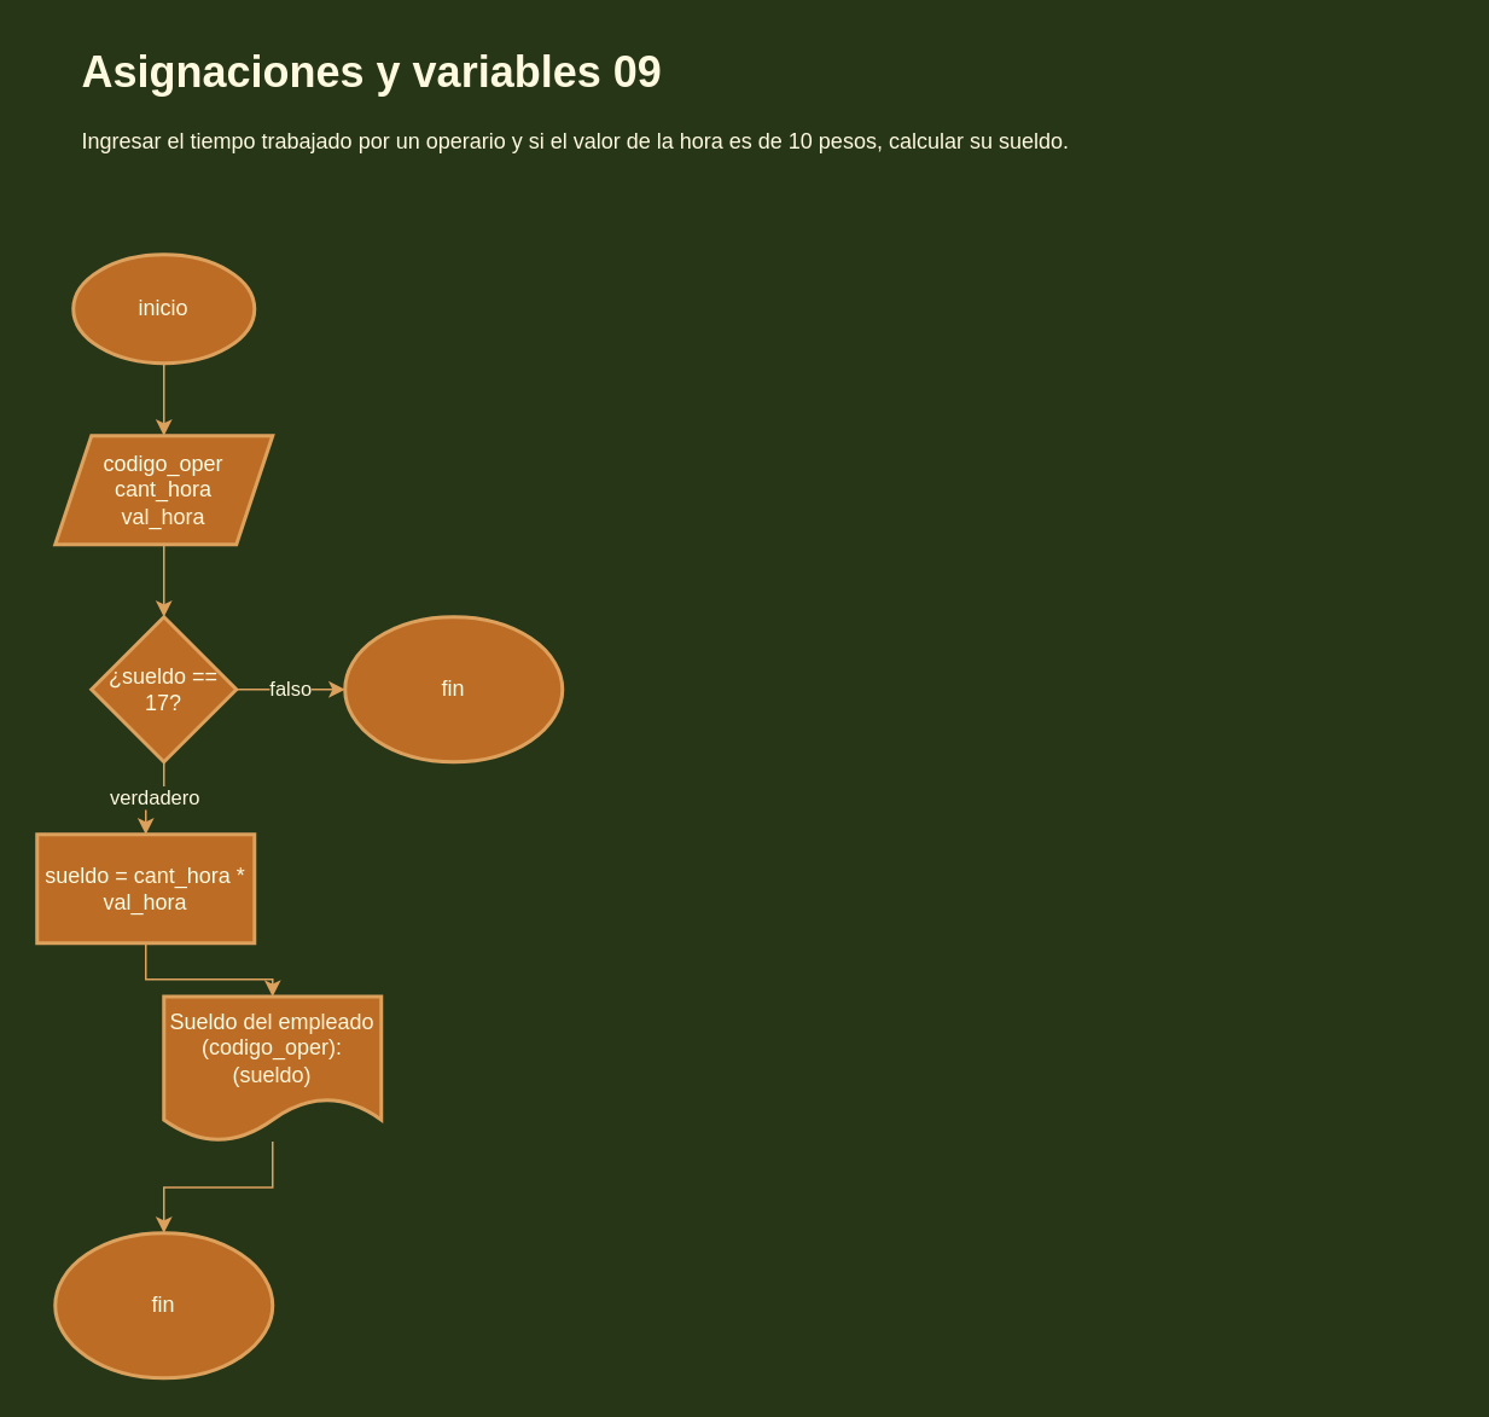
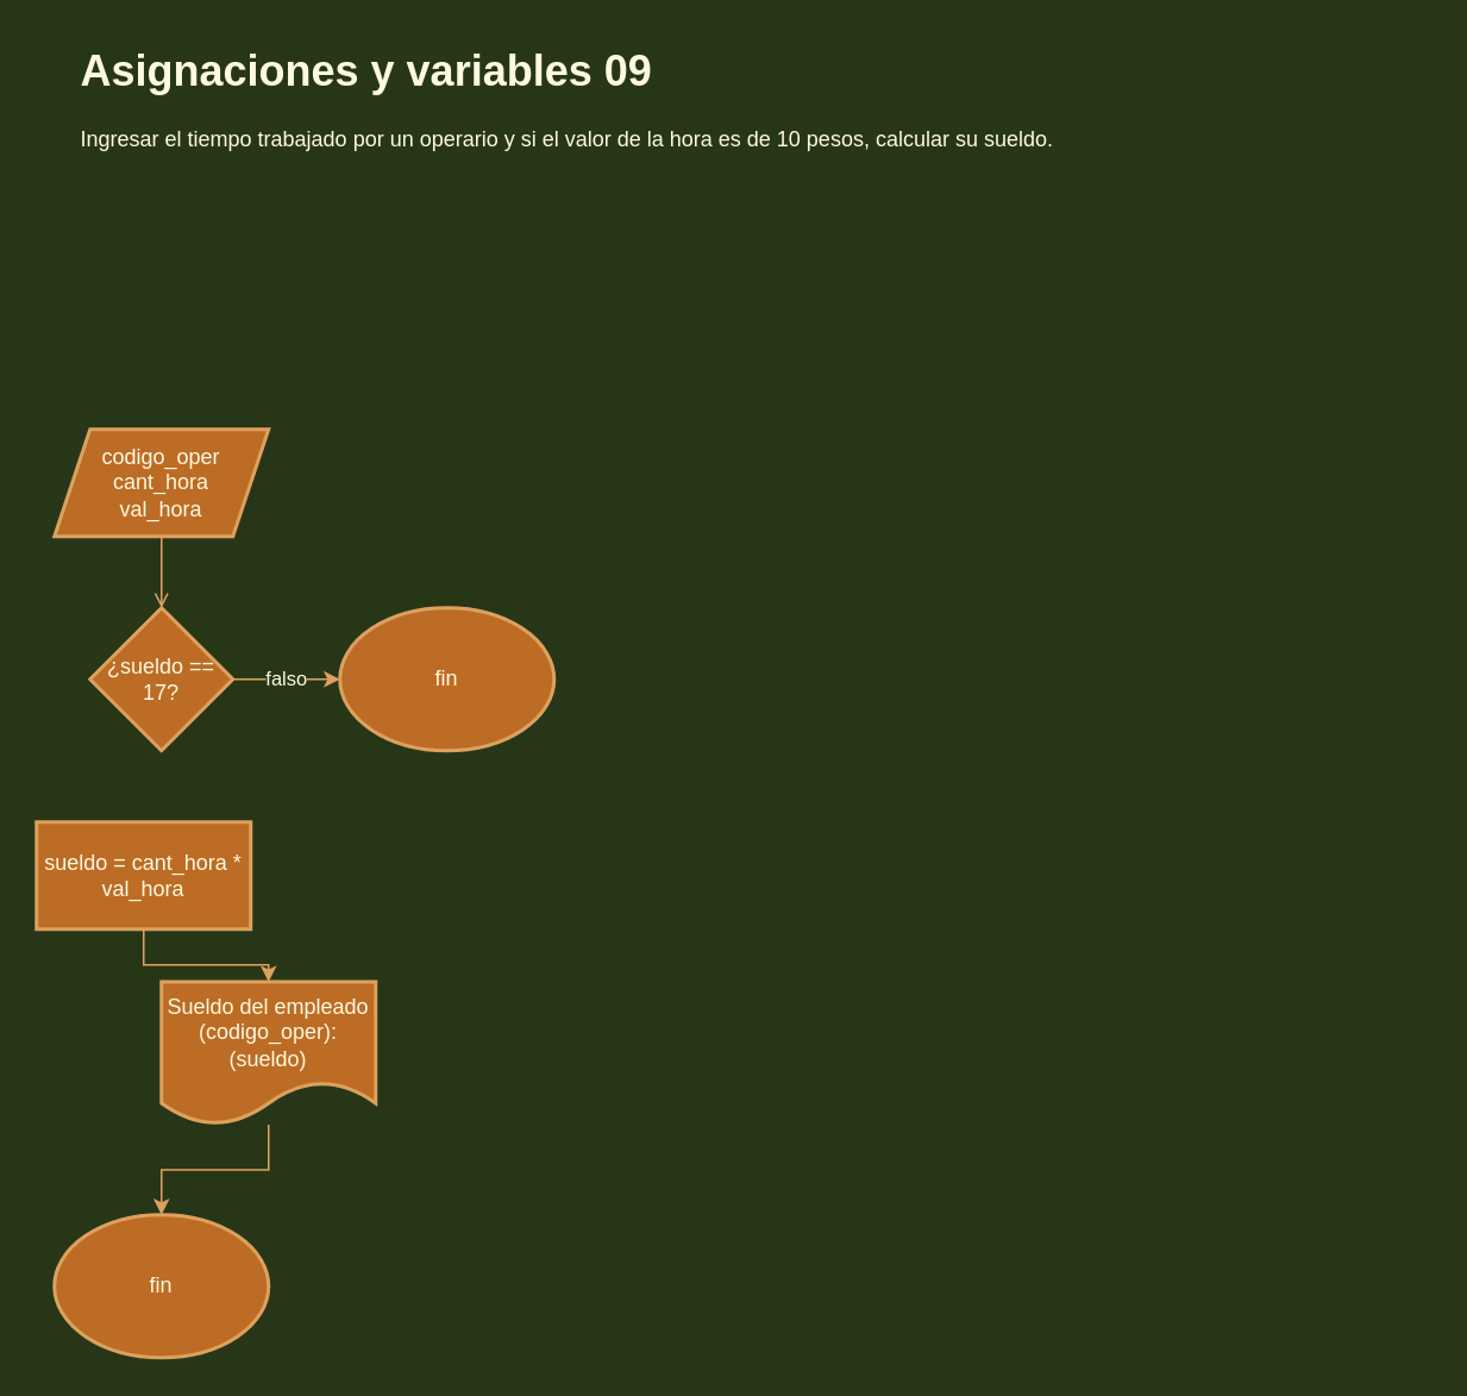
- <mxCell id="4" value="inicio" style="strokeWidth=2;html=1;shape=mxgraph.flowchart.start_1;whiteSpace=wrap;fillColor=#BC6C25;strokeColor=#DDA15E;fontColor=#FEFAE0;" vertex="1" parent="1"><mxGeometry x="40" y="140" width="100" height="60" as="geometry" /></mxCell>
- <mxCell id="3" value="" style="edgeStyle=orthogonalEdgeStyle;rounded=0;orthogonalLoop=1;jettySize=auto;html=1;labelBackgroundColor=#283618;strokeColor=#DDA15E;fontColor=#FEFAE0;" edge="1" parent="1" source="4" target="6"><mxGeometry relative="1" as="geometry" /></mxCell>
- <mxCell id="5" value="" style="edgeStyle=orthogonalEdgeStyle;rounded=0;orthogonalLoop=1;jettySize=auto;html=1;labelBackgroundColor=#283618;strokeColor=#DDA15E;fontColor=#FEFAE0;" edge="1" parent="1" source="6" target="9"><mxGeometry relative="1" as="geometry" /></mxCell>
+ <mxCell id="5" value="" style="edgeStyle=orthogonalEdgeStyle;rounded=0;orthogonalLoop=1;jettySize=auto;html=1;labelBackgroundColor=#283618;strokeColor=#DDA15E;fontColor=#FEFAE0;endArrow=open;" edge="1" parent="1" source="6" target="9"><mxGeometry relative="1" as="geometry" /></mxCell>
- <mxCell id="7" value="verdadero" style="edgeStyle=orthogonalEdgeStyle;rounded=0;orthogonalLoop=1;jettySize=auto;html=1;labelBackgroundColor=#283618;strokeColor=#DDA15E;fontColor=#FEFAE0;" edge="1" parent="1" source="9" target="11"><mxGeometry relative="1" as="geometry" /></mxCell>
